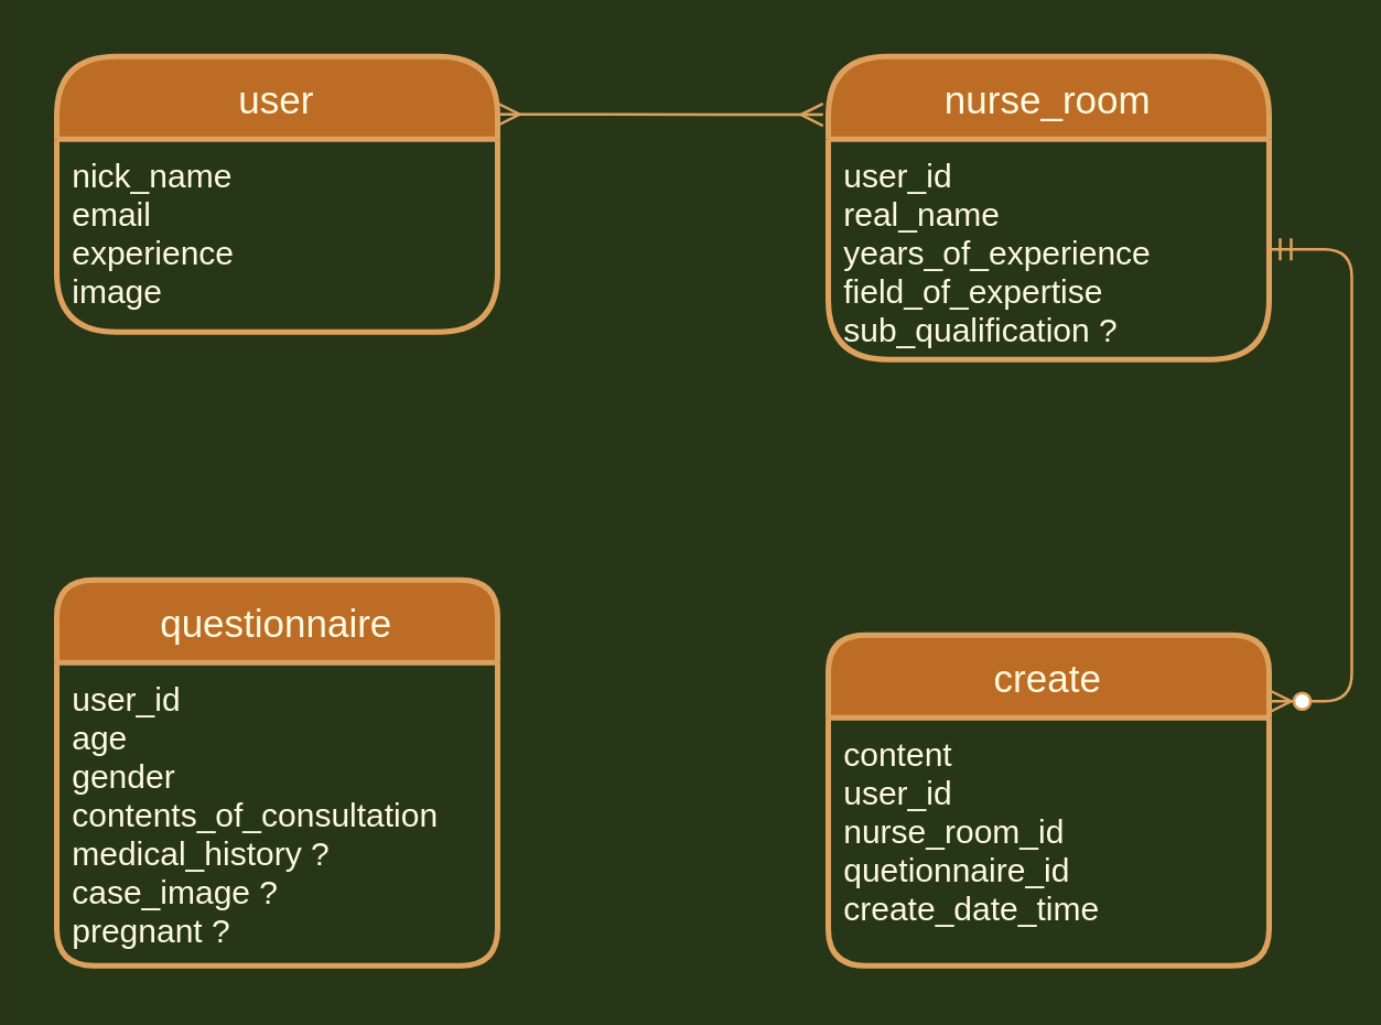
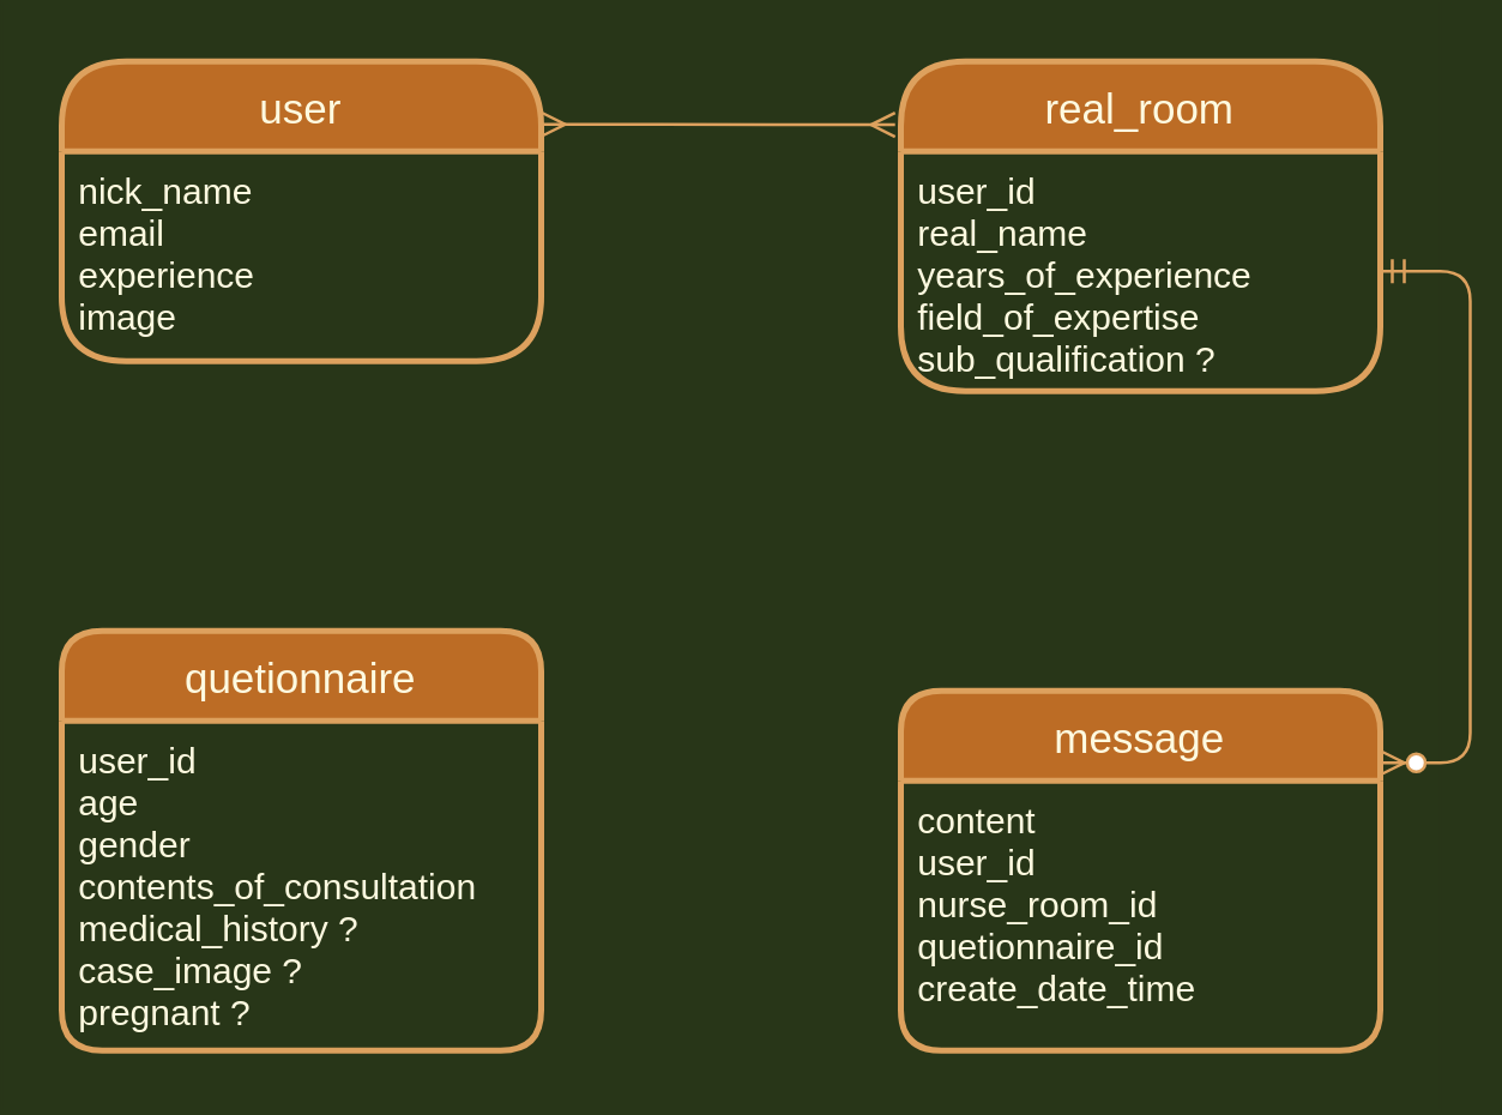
- <mxCell id="9" value="nurse_room" style="swimlane;childLayout=stackLayout;horizontal=1;startSize=30;horizontalStack=0;rounded=1;fontSize=14;fontStyle=0;strokeWidth=2;resizeParent=0;resizeLast=1;shadow=0;dashed=0;align=center;arcSize=24;fillColor=#BC6C25;strokeColor=#DDA15E;fontColor=#FEFAE0;" parent="1" vertex="1"><mxGeometry x="300" y="20" width="160" height="110" as="geometry" /></mxCell>
+ <mxCell id="9" value="real_room" style="swimlane;childLayout=stackLayout;horizontal=1;startSize=30;horizontalStack=0;rounded=1;fontSize=14;fontStyle=0;strokeWidth=2;resizeParent=0;resizeLast=1;shadow=0;dashed=0;align=center;arcSize=24;fillColor=#BC6C25;strokeColor=#DDA15E;fontColor=#FEFAE0;" parent="1" vertex="1"><mxGeometry x="300" y="20" width="160" height="110" as="geometry" /></mxCell>
- <mxCell id="4" value="questionnaire" style="swimlane;childLayout=stackLayout;horizontal=1;startSize=30;horizontalStack=0;rounded=1;fontSize=14;fontStyle=0;strokeWidth=2;resizeParent=0;resizeLast=1;shadow=0;dashed=0;align=center;fillColor=#BC6C25;strokeColor=#DDA15E;fontColor=#FEFAE0;" parent="1" vertex="1"><mxGeometry x="20" y="210" width="160" height="140" as="geometry" /></mxCell>
+ <mxCell id="4" value="quetionnaire" style="swimlane;childLayout=stackLayout;horizontal=1;startSize=30;horizontalStack=0;rounded=1;fontSize=14;fontStyle=0;strokeWidth=2;resizeParent=0;resizeLast=1;shadow=0;dashed=0;align=center;fillColor=#BC6C25;strokeColor=#DDA15E;fontColor=#FEFAE0;" parent="1" vertex="1"><mxGeometry x="20" y="210" width="160" height="140" as="geometry" /></mxCell>
- <mxCell id="6" value="create" style="swimlane;childLayout=stackLayout;horizontal=1;startSize=30;horizontalStack=0;rounded=1;fontSize=14;fontStyle=0;strokeWidth=2;resizeParent=0;resizeLast=1;shadow=0;dashed=0;align=center;fillColor=#BC6C25;strokeColor=#DDA15E;fontColor=#FEFAE0;" parent="1" vertex="1"><mxGeometry x="300" y="230" width="160" height="120" as="geometry" /></mxCell>
+ <mxCell id="6" value="message" style="swimlane;childLayout=stackLayout;horizontal=1;startSize=30;horizontalStack=0;rounded=1;fontSize=14;fontStyle=0;strokeWidth=2;resizeParent=0;resizeLast=1;shadow=0;dashed=0;align=center;fillColor=#BC6C25;strokeColor=#DDA15E;fontColor=#FEFAE0;" parent="1" vertex="1"><mxGeometry x="300" y="230" width="160" height="120" as="geometry" /></mxCell>
